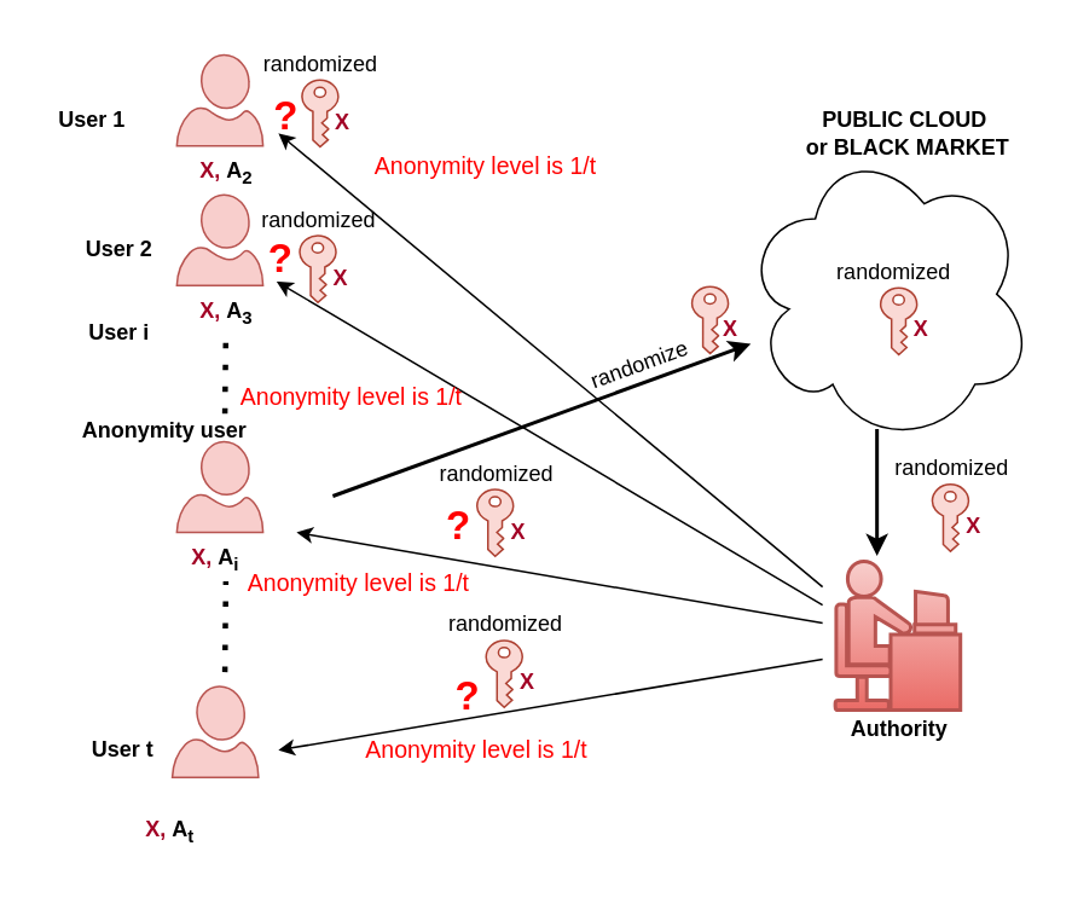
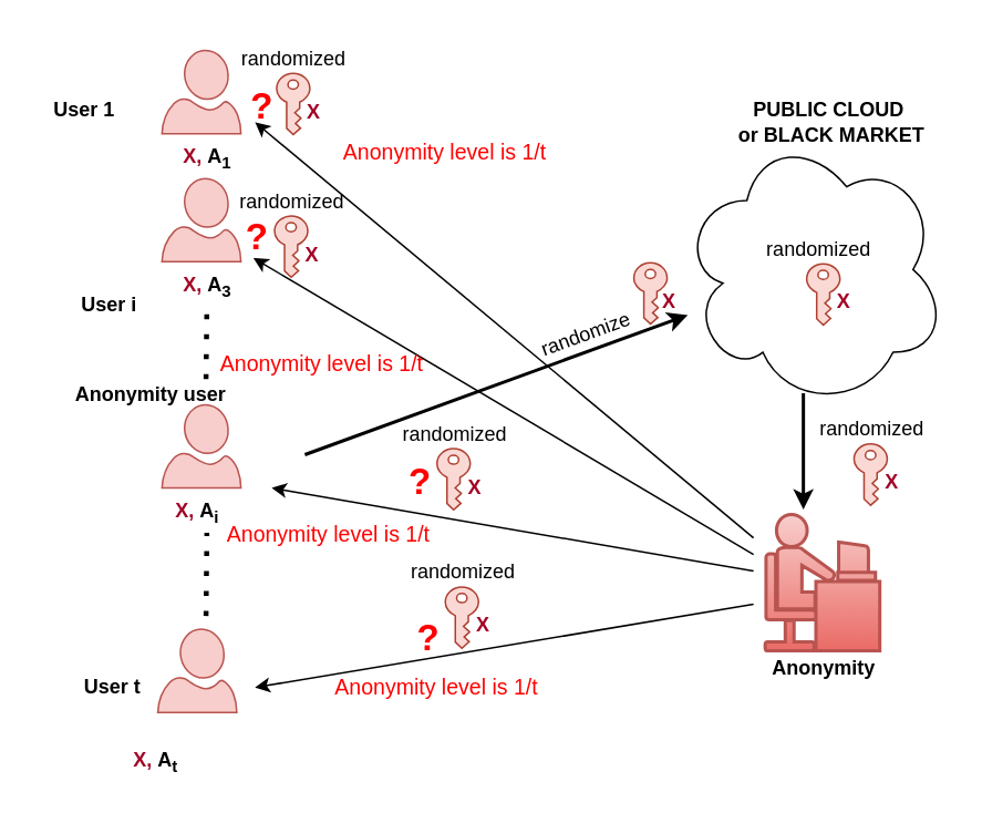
- <mxCell id="6" value="&lt;font color=&quot;#a20025&quot;&gt;X,&lt;/font&gt;&amp;nbsp;A&lt;sub&gt;2&lt;/sub&gt;" style="text;html=1;align=center;verticalAlign=middle;resizable=0;points=[];autosize=1;strokeColor=none;fillColor=none;fontStyle=1" vertex="1" parent="1"><mxGeometry x="99" y="79.86" width="50" height="30" as="geometry" /></mxCell>
+ <mxCell id="6" value="&lt;font color=&quot;#a20025&quot;&gt;X,&lt;/font&gt;&amp;nbsp;A&lt;sub&gt;1&lt;/sub&gt;" style="text;html=1;align=center;verticalAlign=middle;resizable=0;points=[];autosize=1;strokeColor=none;fillColor=none;fontStyle=1" vertex="1" parent="1"><mxGeometry x="99" y="79.86" width="50" height="30" as="geometry" /></mxCell>
- <mxCell id="36" value="User 2" style="text;html=1;align=center;verticalAlign=middle;resizable=0;points=[];autosize=1;strokeColor=none;fillColor=none;fontStyle=1" vertex="1" parent="1"><mxGeometry x="34.5" y="122" width="60" height="30" as="geometry" /></mxCell>
- <mxCell id="32" value="Authority" style="text;html=1;align=center;verticalAlign=middle;resizable=0;points=[];autosize=1;strokeColor=none;fillColor=none;fontStyle=1" vertex="1" parent="1"><mxGeometry x="460" y="387" width="70" height="30" as="geometry" /></mxCell>
+ <mxCell id="32" value="Anonymity" style="text;html=1;align=center;verticalAlign=middle;resizable=0;points=[];autosize=1;strokeColor=none;fillColor=none;fontStyle=1" vertex="1" parent="1"><mxGeometry x="460" y="387" width="70" height="30" as="geometry" /></mxCell>
